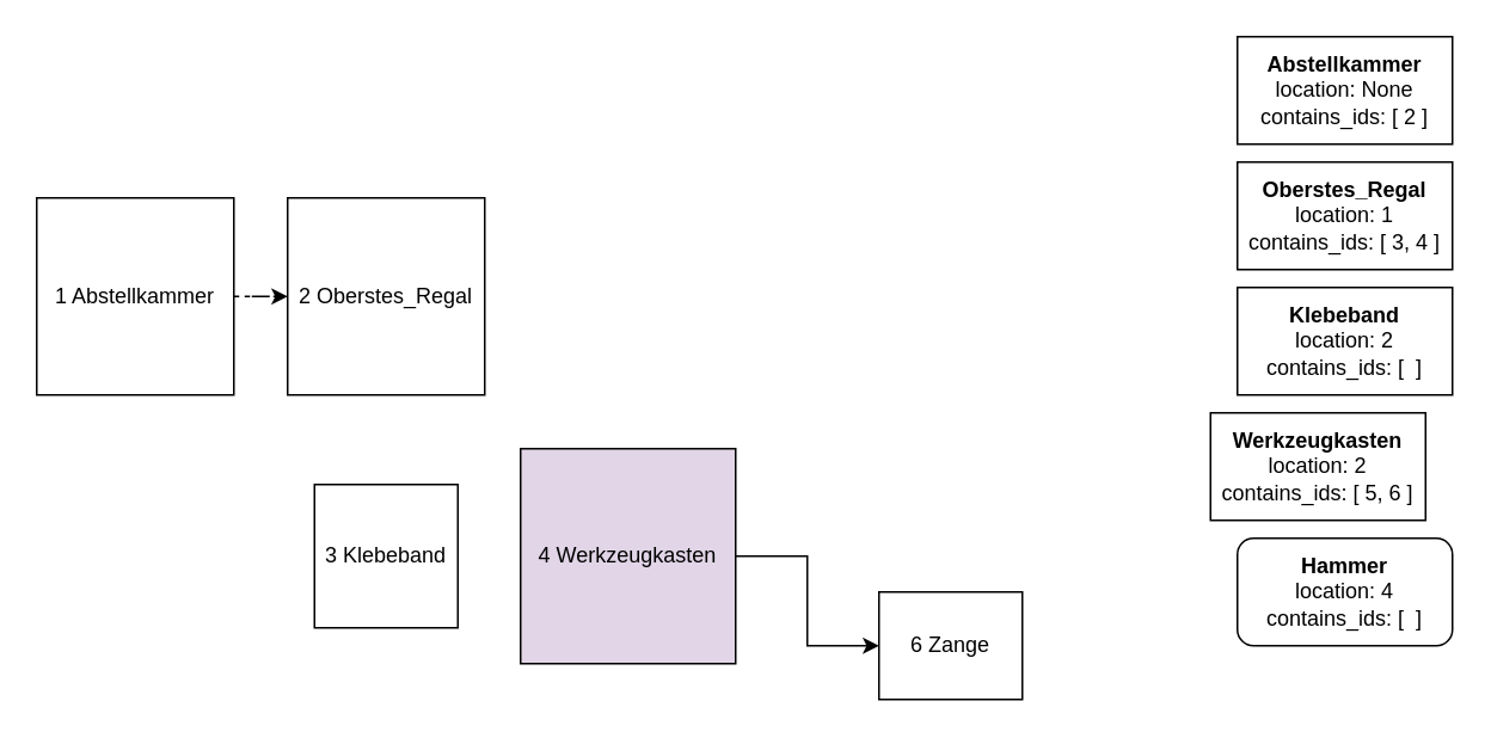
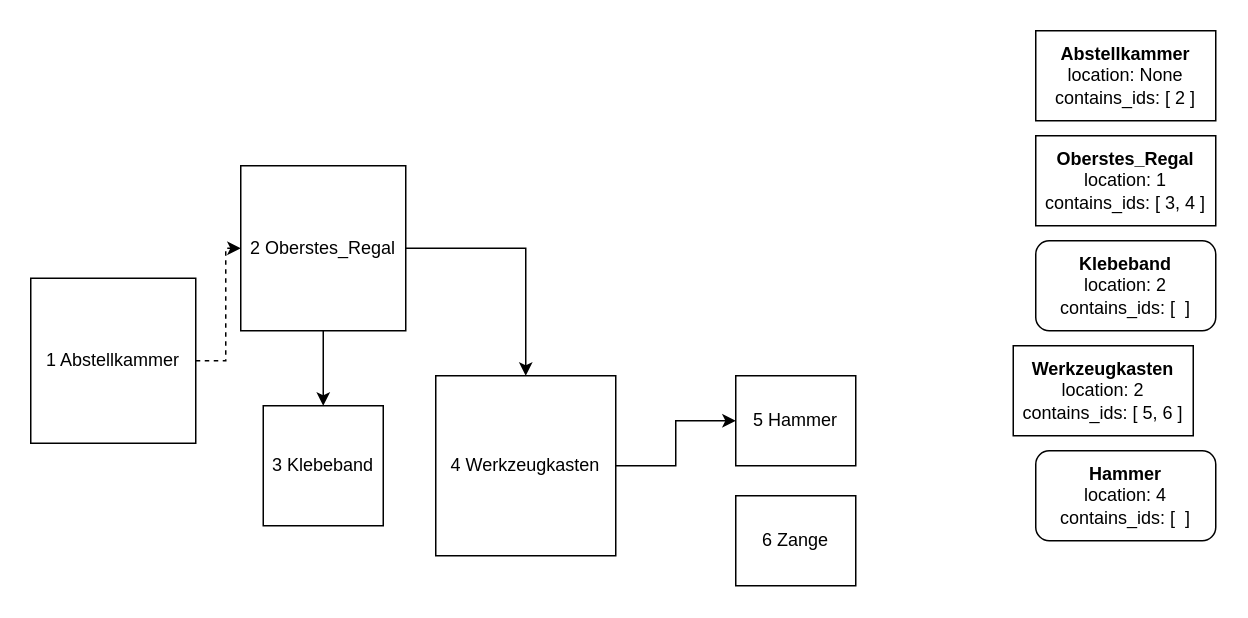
- <mxCell id="9" value="1 Abstellkammer" style="whiteSpace=wrap;html=1;aspect=fixed;" parent="1" vertex="1"><mxGeometry x="20" y="110" width="110" height="110" as="geometry" /></mxCell>
+ <mxCell id="9" value="1 Abstellkammer" style="whiteSpace=wrap;html=1;aspect=fixed;" parent="1" vertex="1"><mxGeometry x="20" y="185" width="110" height="110" as="geometry" /></mxCell>
+ <mxCell id="6" value="" style="edgeStyle=orthogonalEdgeStyle;rounded=0;orthogonalLoop=1;jettySize=auto;html=1;" parent="1" source="7" target="4" edge="1"><mxGeometry relative="1" as="geometry" /></mxCell>
- <mxCell id="14" value="&lt;div&gt;&lt;b&gt;Klebeband&lt;/b&gt;&lt;/div&gt;&lt;div&gt;location: 2&lt;/div&gt;&lt;div&gt;contains_ids: [&amp;nbsp; ]&lt;br&gt;&lt;/div&gt;" style="whiteSpace=wrap;html=1;" parent="1" vertex="1"><mxGeometry x="690" y="160" width="120" height="60" as="geometry" /></mxCell>
+ <mxCell id="14" value="&lt;div&gt;&lt;b&gt;Klebeband&lt;/b&gt;&lt;/div&gt;&lt;div&gt;location: 2&lt;/div&gt;&lt;div&gt;contains_ids: [&amp;nbsp; ]&lt;br&gt;&lt;/div&gt;" style="whiteSpace=wrap;html=1;rounded=1;" parent="1" vertex="1"><mxGeometry x="690" y="160" width="120" height="60" as="geometry" /></mxCell>
+ <mxCell id="5" value="" style="edgeStyle=orthogonalEdgeStyle;rounded=0;orthogonalLoop=1;jettySize=auto;html=1;" parent="1" source="7" target="10" edge="1"><mxGeometry relative="1" as="geometry" /></mxCell>
+ <mxCell id="3" value="" style="edgeStyle=orthogonalEdgeStyle;rounded=0;orthogonalLoop=1;jettySize=auto;html=1;" parent="1" source="4" target="11" edge="1"><mxGeometry relative="1" as="geometry" /></mxCell>
+ <mxCell id="11" value="&lt;div&gt;&lt;br&gt;&lt;/div&gt;&lt;div&gt;5 Hammer&lt;/div&gt;&lt;div&gt;&lt;br&gt;&lt;/div&gt;" style="whiteSpace=wrap;html=1;" parent="1" vertex="1"><mxGeometry x="490" y="250" width="80" height="60" as="geometry" /></mxCell>
- <mxCell id="4" value="4 Werkzeugkasten" style="whiteSpace=wrap;html=1;aspect=fixed;fillColor=#e1d5e7;" parent="1" vertex="1"><mxGeometry x="290" y="250" width="120" height="120" as="geometry" /></mxCell>
+ <mxCell id="4" value="4 Werkzeugkasten" style="whiteSpace=wrap;html=1;aspect=fixed;" parent="1" vertex="1"><mxGeometry x="290" y="250" width="120" height="120" as="geometry" /></mxCell>
- <mxCell id="2" value="" style="edgeStyle=orthogonalEdgeStyle;rounded=0;orthogonalLoop=1;jettySize=auto;html=1;" parent="1" source="4" target="17" edge="1"><mxGeometry relative="1" as="geometry"><mxPoint x="490" y="385" as="targetPoint" /></mxGeometry></mxCell>
